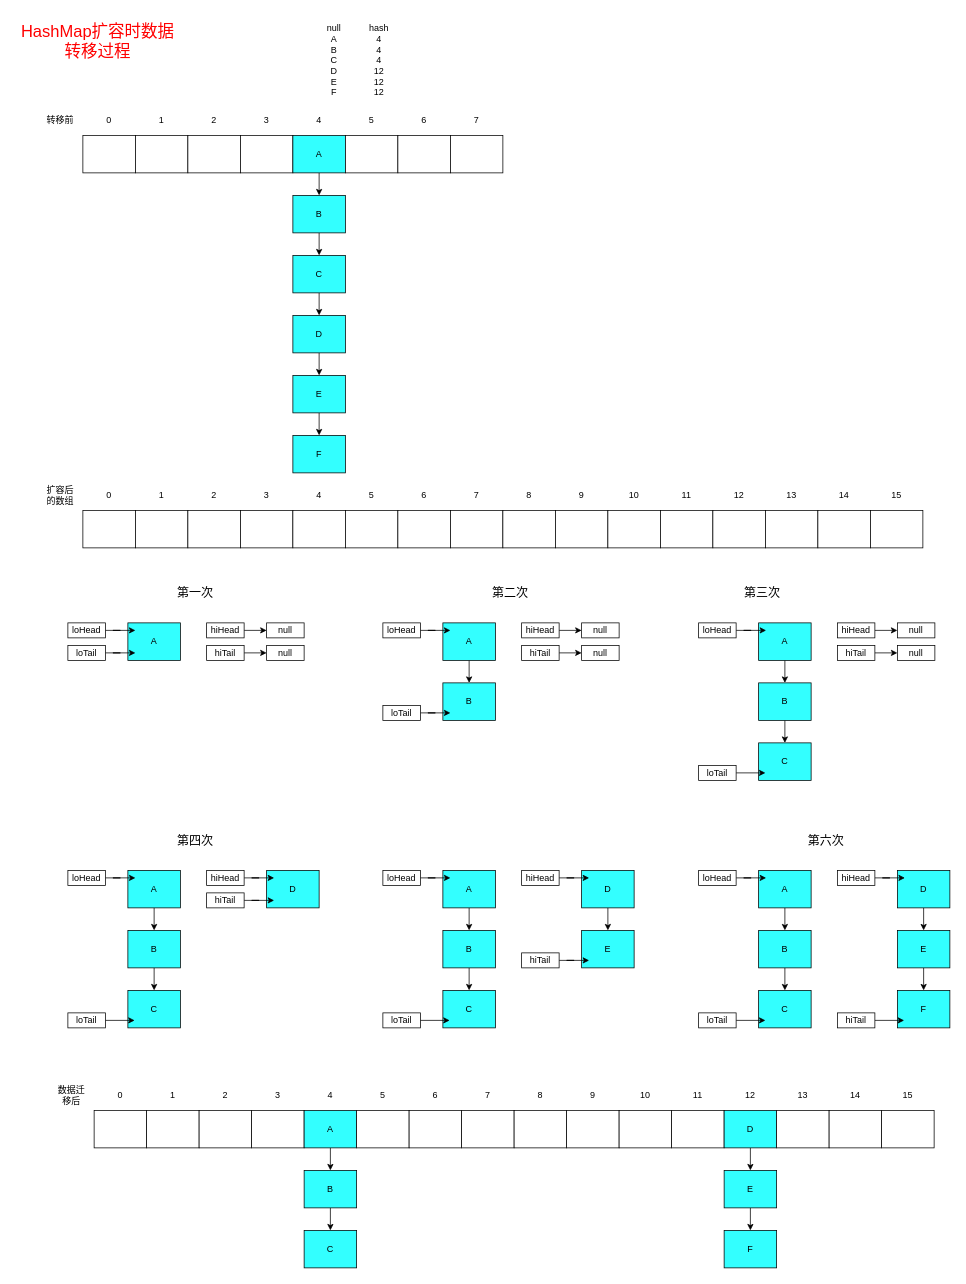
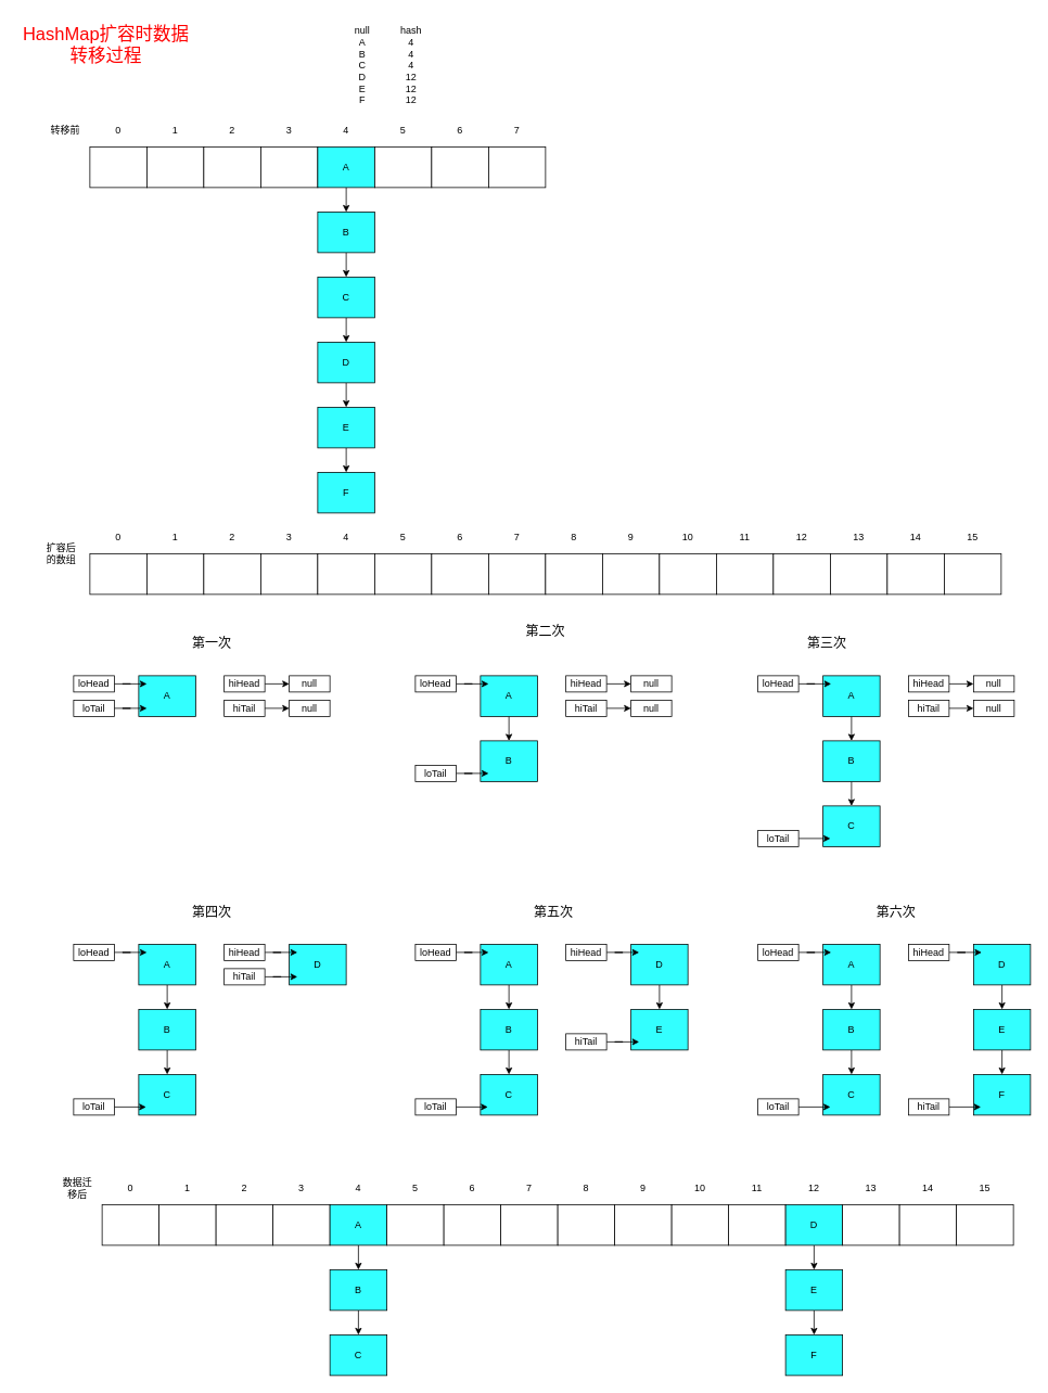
- <mxCell id="66" value="扩容后的数组" style="text;html=1;strokeColor=none;fillColor=none;align=center;verticalAlign=middle;whiteSpace=wrap;rounded=0;" parent="1" vertex="1"><mxGeometry x="60" y="650" width="40" height="20" as="geometry" /></mxCell>
+ <mxCell id="66" value="扩容后的数组" style="text;html=1;strokeColor=none;fillColor=none;align=center;verticalAlign=middle;whiteSpace=wrap;rounded=0;" parent="1" vertex="1"><mxGeometry x="55" y="670" width="40" height="20" as="geometry" /></mxCell>
- <mxCell id="91" value="&lt;font style=&quot;font-size: 16px&quot;&gt;第二次&lt;/font&gt;" style="text;html=1;strokeColor=none;fillColor=none;align=center;verticalAlign=middle;whiteSpace=wrap;rounded=0;" parent="1" vertex="1"><mxGeometry x="630" y="770" width="100" height="40" as="geometry" /></mxCell>
+ <mxCell id="91" value="&lt;font style=&quot;font-size: 16px&quot;&gt;第二次&lt;/font&gt;" style="text;html=1;strokeColor=none;fillColor=none;align=center;verticalAlign=middle;whiteSpace=wrap;rounded=0;" parent="1" vertex="1"><mxGeometry x="620" y="755" width="100" height="40" as="geometry" /></mxCell>
+ <mxCell id="126" value="&lt;font style=&quot;font-size: 16px&quot;&gt;第五次&lt;/font&gt;" style="text;html=1;strokeColor=none;fillColor=none;align=center;verticalAlign=middle;whiteSpace=wrap;rounded=0;" parent="1" vertex="1"><mxGeometry x="630" y="1100" width="100" height="40" as="geometry" /></mxCell>
